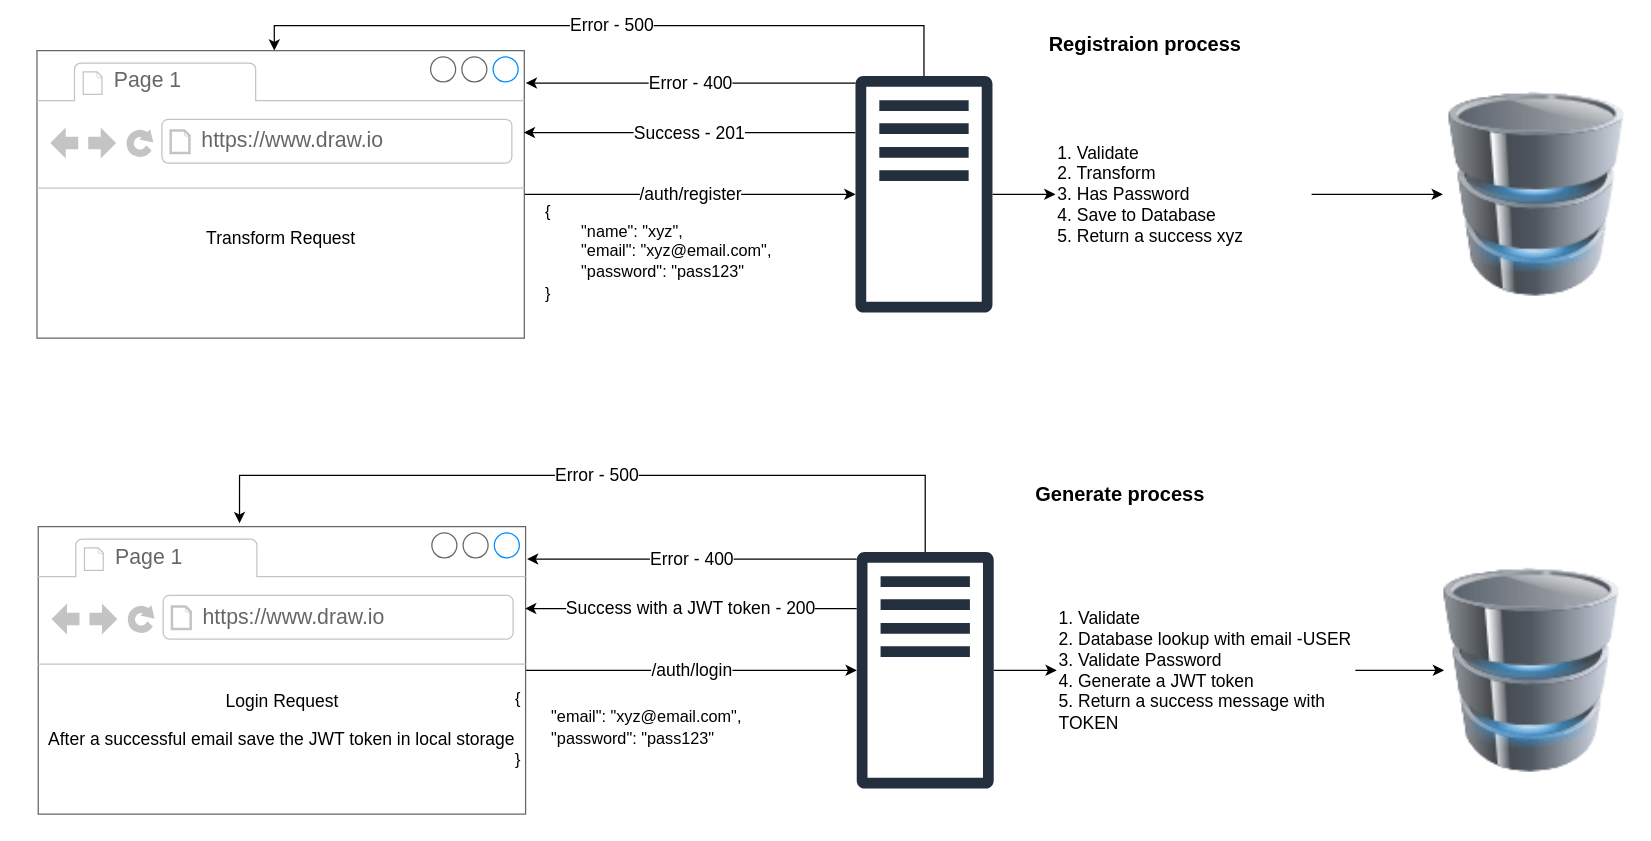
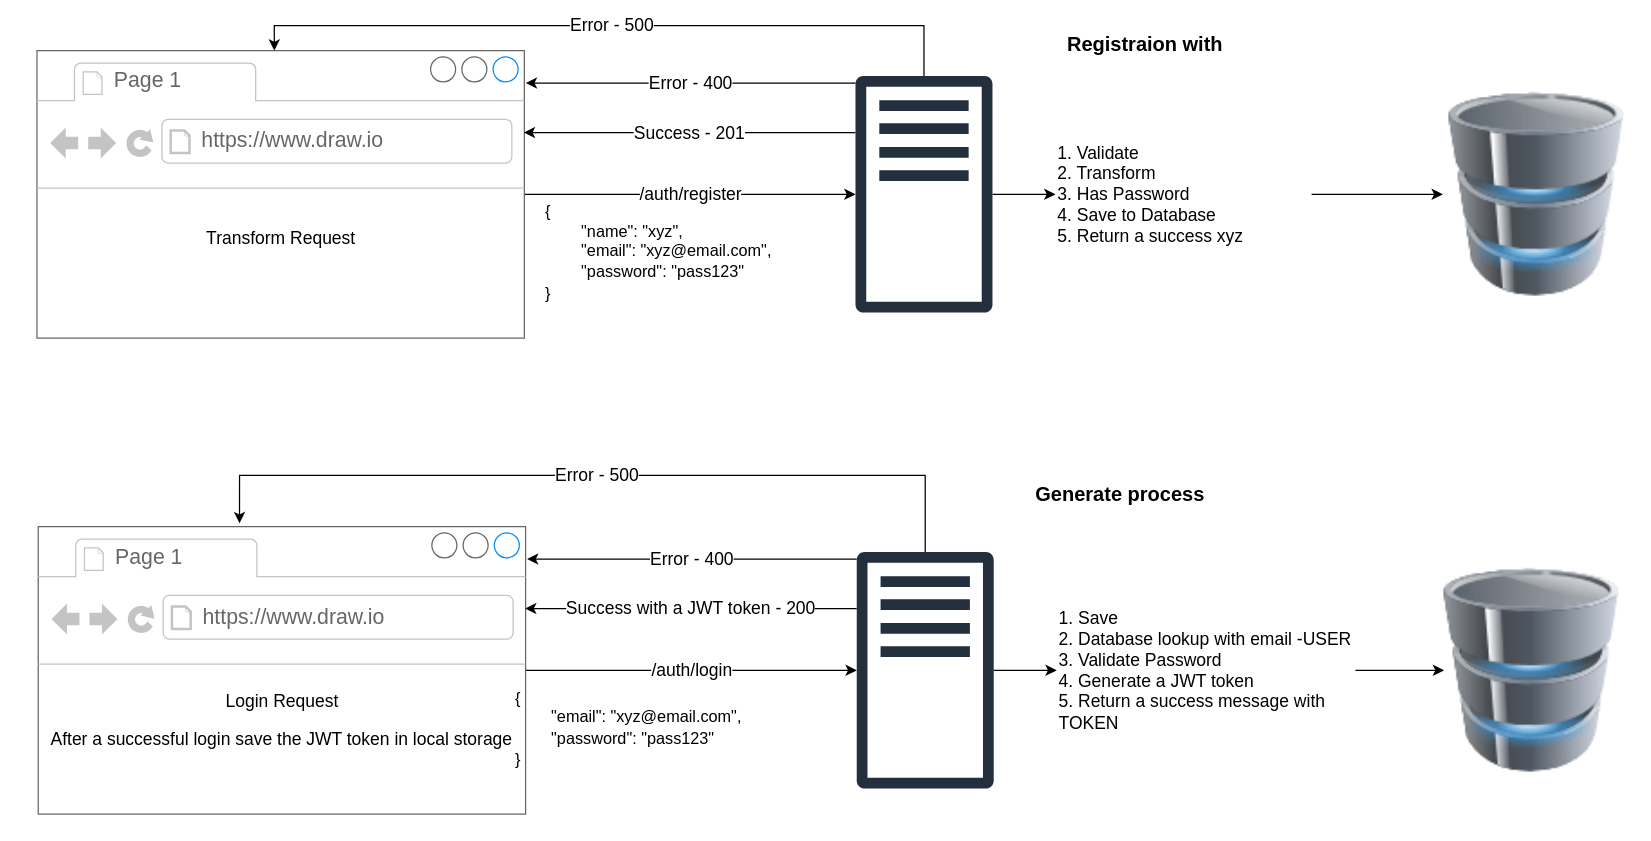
- <mxCell id="35" value="&lt;b&gt;&lt;font style=&quot;font-size: 16px;&quot;&gt;Registraion process&lt;/font&gt;&lt;/b&gt;" style="text;html=1;strokeColor=none;fillColor=none;align=center;verticalAlign=middle;whiteSpace=wrap;rounded=0;fontSize=14;" vertex="1" parent="1"><mxGeometry x="829" y="20" width="174" height="30" as="geometry" /></mxCell>
+ <mxCell id="35" value="&lt;b&gt;&lt;font style=&quot;font-size: 16px;&quot;&gt;Registraion with&lt;/font&gt;&lt;/b&gt;" style="text;html=1;strokeColor=none;fillColor=none;align=center;verticalAlign=middle;whiteSpace=wrap;rounded=0;fontSize=14;" vertex="1" parent="1"><mxGeometry x="829" y="20" width="174" height="30" as="geometry" /></mxCell>
- <mxCell id="18" value="&lt;font style=&quot;font-size: 14px;&quot;&gt;1. Validate&lt;br&gt;2. Database lookup with email -USER&lt;br&gt;3. Validate Password&lt;br&gt;4. Generate a JWT token&lt;br&gt;5. Return a success message with TOKEN&lt;br&gt;&lt;/font&gt;" style="text;html=1;strokeColor=none;fillColor=none;align=left;verticalAlign=middle;whiteSpace=wrap;rounded=0;fontSize=13;" vertex="1" parent="1"><mxGeometry x="845" y="470.92" width="239" height="130" as="geometry" /></mxCell>
+ <mxCell id="18" value="&lt;font style=&quot;font-size: 14px;&quot;&gt;1. Save&lt;br&gt;2. Database lookup with email -USER&lt;br&gt;3. Validate Password&lt;br&gt;4. Generate a JWT token&lt;br&gt;5. Return a success message with TOKEN&lt;br&gt;&lt;/font&gt;" style="text;html=1;strokeColor=none;fillColor=none;align=left;verticalAlign=middle;whiteSpace=wrap;rounded=0;fontSize=13;" vertex="1" parent="1"><mxGeometry x="845" y="470.92" width="239" height="130" as="geometry" /></mxCell>
- <mxCell id="9" value="&lt;font style=&quot;font-size: 14px;&quot;&gt;After a successful email save the JWT token in local storage&lt;/font&gt;" style="text;html=1;strokeColor=none;fillColor=none;align=center;verticalAlign=middle;whiteSpace=wrap;rounded=0;fontSize=12;" vertex="1" parent="5"><mxGeometry x="-10" y="160" width="410" height="20" as="geometry" /></mxCell>
+ <mxCell id="9" value="&lt;font style=&quot;font-size: 14px;&quot;&gt;After a successful login save the JWT token in local storage&lt;/font&gt;" style="text;html=1;strokeColor=none;fillColor=none;align=center;verticalAlign=middle;whiteSpace=wrap;rounded=0;fontSize=12;" vertex="1" parent="5"><mxGeometry x="-10" y="160" width="410" height="20" as="geometry" /></mxCell>
